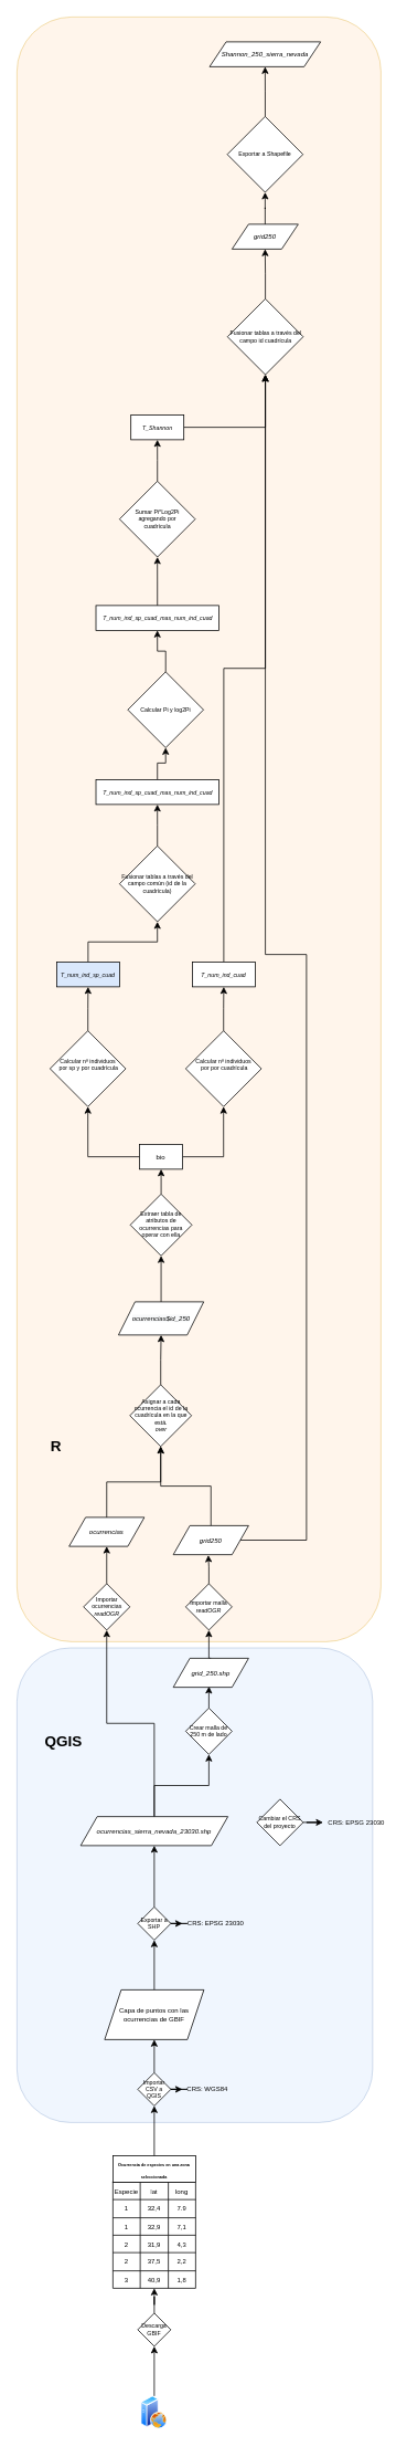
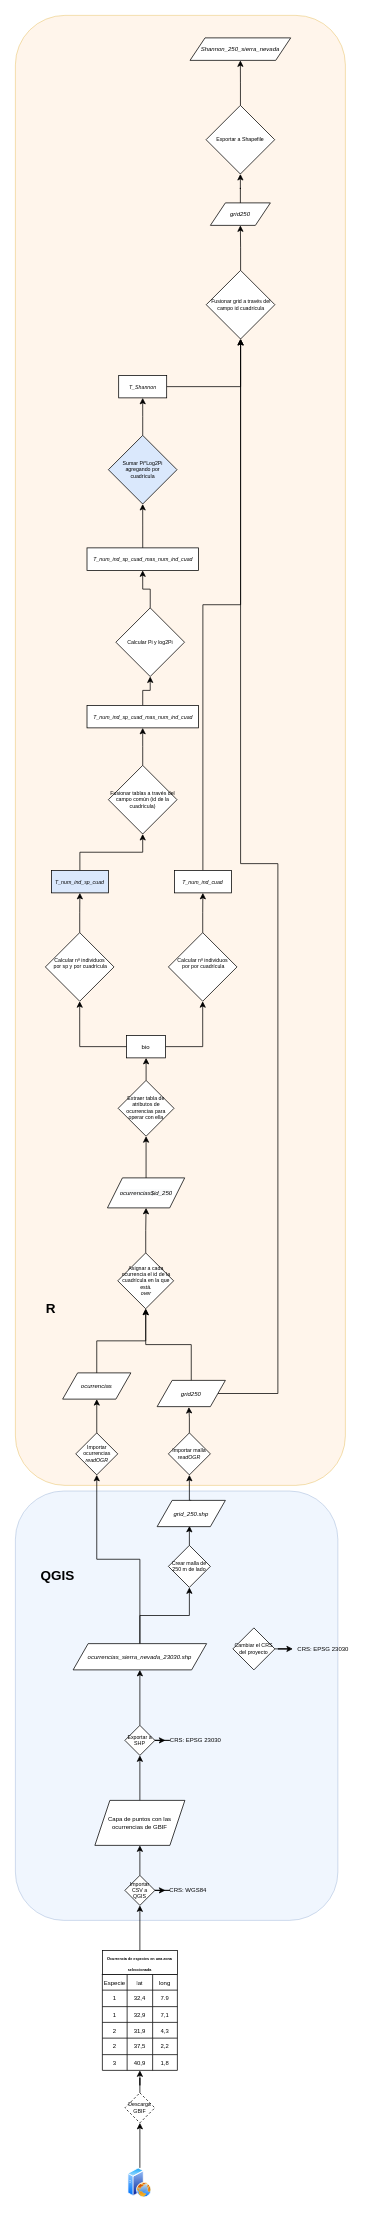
- <mxCell id="92" value="Fusionar tablas a través del campo id cuadrícula" style="rhombus;whiteSpace=wrap;html=1;fontSize=7;" parent="1" vertex="1"><mxGeometry x="274.5" y="360" width="91.5" height="91.5" as="geometry" /></mxCell>
+ <mxCell id="92" value="Fusionar grid a través del campo id cuadrícula" style="rhombus;whiteSpace=wrap;html=1;fontSize=7;" parent="1" vertex="1"><mxGeometry x="274.5" y="360" width="91.5" height="91.5" as="geometry" /></mxCell>
- <mxCell id="88" value="Sumar Pi*Log2Pi &lt;br&gt;agregando por&lt;br&gt;cuadrícula" style="rhombus;whiteSpace=wrap;html=1;fontSize=7;" parent="1" vertex="1"><mxGeometry x="144" y="580" width="91.5" height="91.5" as="geometry" /></mxCell>
+ <mxCell id="88" value="Sumar Pi*Log2Pi &lt;br&gt;agregando por&lt;br&gt;cuadrícula" style="rhombus;whiteSpace=wrap;html=1;fontSize=7;fillColor=#dae8fc;" parent="1" vertex="1"><mxGeometry x="144" y="580" width="91.5" height="91.5" as="geometry" /></mxCell>
- <mxCell id="7" value="Descarga GBIF" style="rhombus;whiteSpace=wrap;html=1;fontSize=7;" parent="1" vertex="1"><mxGeometry x="166" y="2790" width="40" height="40" as="geometry" /></mxCell>
+ <mxCell id="7" value="Descarga GBIF" style="rhombus;whiteSpace=wrap;html=1;fontSize=7;dashed=1;" parent="1" vertex="1"><mxGeometry x="166" y="2790" width="40" height="40" as="geometry" /></mxCell>
